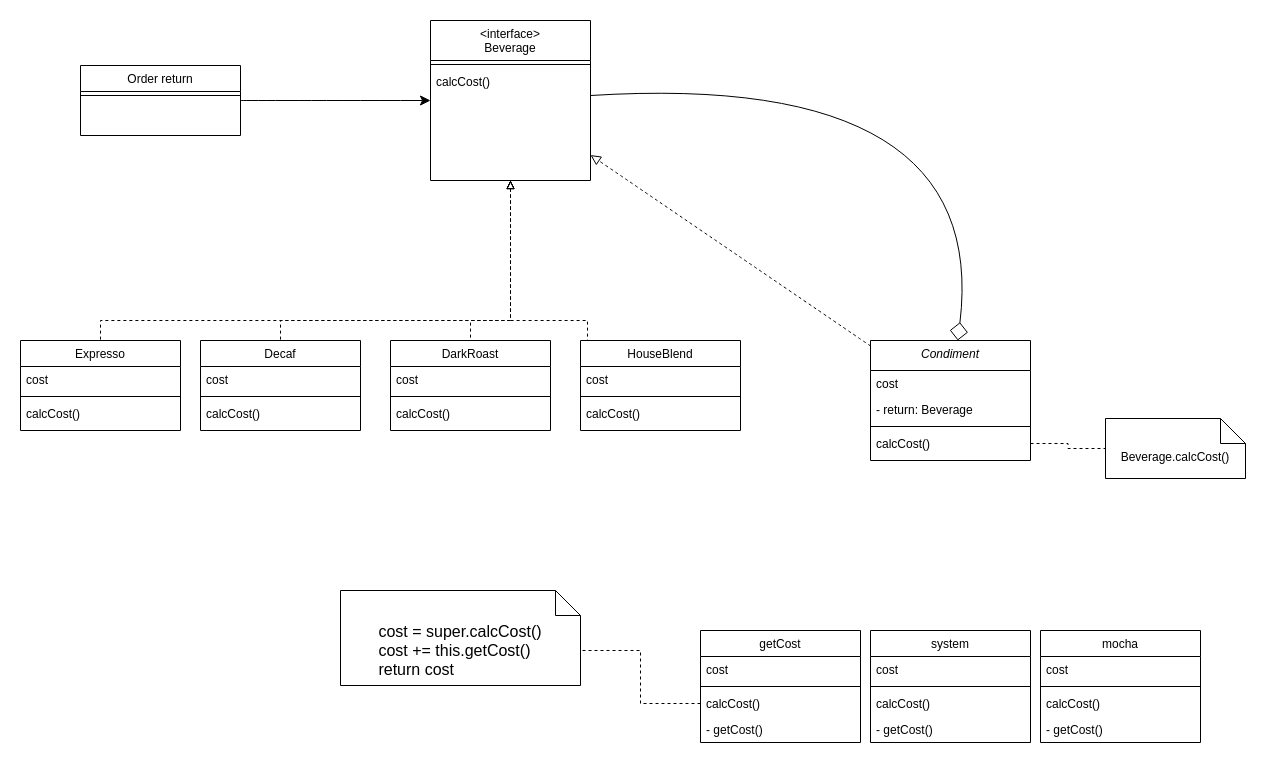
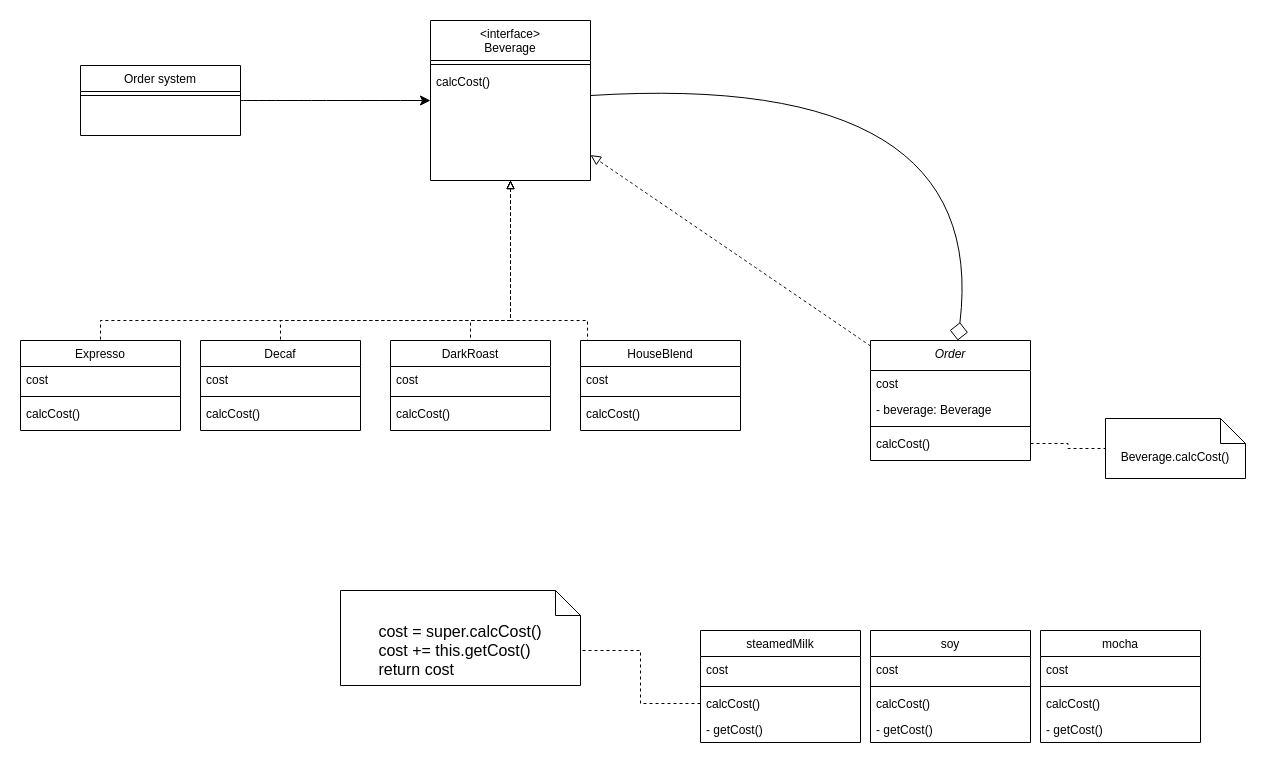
- <mxCell id="3" value="Order return" style="swimlane;fontStyle=0;align=center;verticalAlign=top;childLayout=stackLayout;horizontal=1;startSize=26;horizontalStack=0;resizeParent=1;resizeLast=0;collapsible=1;marginBottom=0;rounded=0;shadow=0;strokeWidth=1;" vertex="1" parent="1"><mxGeometry x="80" y="65" width="160" height="70" as="geometry"><mxRectangle x="230" y="140" width="160" height="26" as="alternateBounds" /></mxGeometry></mxCell>
+ <mxCell id="3" value="Order system" style="swimlane;fontStyle=0;align=center;verticalAlign=top;childLayout=stackLayout;horizontal=1;startSize=26;horizontalStack=0;resizeParent=1;resizeLast=0;collapsible=1;marginBottom=0;rounded=0;shadow=0;strokeWidth=1;" vertex="1" parent="1"><mxGeometry x="80" y="65" width="160" height="70" as="geometry"><mxRectangle x="230" y="140" width="160" height="26" as="alternateBounds" /></mxGeometry></mxCell>
- <mxCell id="44" value="Condiment" style="swimlane;fontStyle=2;align=center;verticalAlign=top;childLayout=stackLayout;horizontal=1;startSize=30;horizontalStack=0;resizeParent=1;resizeLast=0;collapsible=1;marginBottom=0;rounded=0;shadow=0;strokeWidth=1;" vertex="1" parent="1"><mxGeometry x="870" y="340" width="160" height="120" as="geometry"><mxRectangle x="230" y="140" width="160" height="26" as="alternateBounds" /></mxGeometry></mxCell>
+ <mxCell id="44" value="Order" style="swimlane;fontStyle=2;align=center;verticalAlign=top;childLayout=stackLayout;horizontal=1;startSize=30;horizontalStack=0;resizeParent=1;resizeLast=0;collapsible=1;marginBottom=0;rounded=0;shadow=0;strokeWidth=1;" vertex="1" parent="1"><mxGeometry x="870" y="340" width="160" height="120" as="geometry"><mxRectangle x="230" y="140" width="160" height="26" as="alternateBounds" /></mxGeometry></mxCell>
- <mxCell id="46" value="- return: Beverage" style="text;align=left;verticalAlign=top;spacingLeft=4;spacingRight=4;overflow=hidden;rotatable=0;points=[[0,0.5],[1,0.5]];portConstraint=eastwest;" vertex="1" parent="44"><mxGeometry y="56" width="160" height="26" as="geometry" /></mxCell>
+ <mxCell id="46" value="- beverage: Beverage" style="text;align=left;verticalAlign=top;spacingLeft=4;spacingRight=4;overflow=hidden;rotatable=0;points=[[0,0.5],[1,0.5]];portConstraint=eastwest;" vertex="1" parent="44"><mxGeometry y="56" width="160" height="26" as="geometry" /></mxCell>
- <mxCell id="11" value="getCost" style="swimlane;fontStyle=0;align=center;verticalAlign=top;childLayout=stackLayout;horizontal=1;startSize=26;horizontalStack=0;resizeParent=1;resizeLast=0;collapsible=1;marginBottom=0;rounded=0;shadow=0;strokeWidth=1;" vertex="1" parent="1"><mxGeometry x="700" y="630" width="160" height="112" as="geometry"><mxRectangle x="230" y="140" width="160" height="26" as="alternateBounds" /></mxGeometry></mxCell>
+ <mxCell id="11" value="steamedMilk" style="swimlane;fontStyle=0;align=center;verticalAlign=top;childLayout=stackLayout;horizontal=1;startSize=26;horizontalStack=0;resizeParent=1;resizeLast=0;collapsible=1;marginBottom=0;rounded=0;shadow=0;strokeWidth=1;" vertex="1" parent="1"><mxGeometry x="700" y="630" width="160" height="112" as="geometry"><mxRectangle x="230" y="140" width="160" height="26" as="alternateBounds" /></mxGeometry></mxCell>
- <mxCell id="24" value="system" style="swimlane;fontStyle=0;align=center;verticalAlign=top;childLayout=stackLayout;horizontal=1;startSize=26;horizontalStack=0;resizeParent=1;resizeLast=0;collapsible=1;marginBottom=0;rounded=0;shadow=0;strokeWidth=1;" vertex="1" parent="1"><mxGeometry x="870" y="630" width="160" height="112" as="geometry"><mxRectangle x="230" y="140" width="160" height="26" as="alternateBounds" /></mxGeometry></mxCell>
+ <mxCell id="24" value="soy" style="swimlane;fontStyle=0;align=center;verticalAlign=top;childLayout=stackLayout;horizontal=1;startSize=26;horizontalStack=0;resizeParent=1;resizeLast=0;collapsible=1;marginBottom=0;rounded=0;shadow=0;strokeWidth=1;" vertex="1" parent="1"><mxGeometry x="870" y="630" width="160" height="112" as="geometry"><mxRectangle x="230" y="140" width="160" height="26" as="alternateBounds" /></mxGeometry></mxCell>
